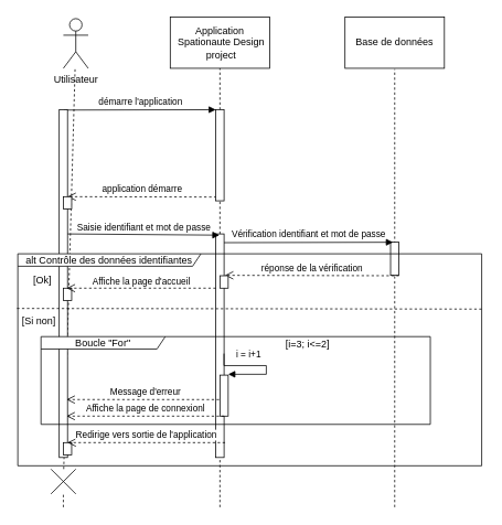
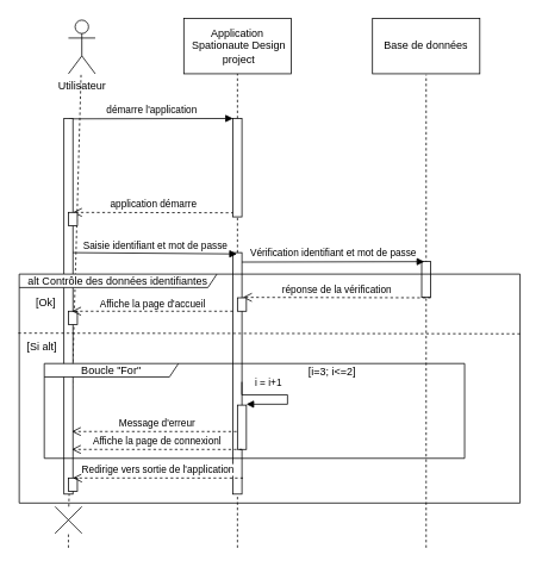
- <mxCell id="28" value="[Si non]" style="text;html=1;strokeColor=none;fillColor=none;align=center;verticalAlign=middle;whiteSpace=wrap;rounded=0;" vertex="1" parent="1"><mxGeometry x="22" y="377" width="49" height="20" as="geometry" /></mxCell>
+ <mxCell id="28" value="[Si alt]" style="text;html=1;strokeColor=none;fillColor=none;align=center;verticalAlign=middle;whiteSpace=wrap;rounded=0;" vertex="1" parent="1"><mxGeometry x="22" y="377" width="49" height="20" as="geometry" /></mxCell>
